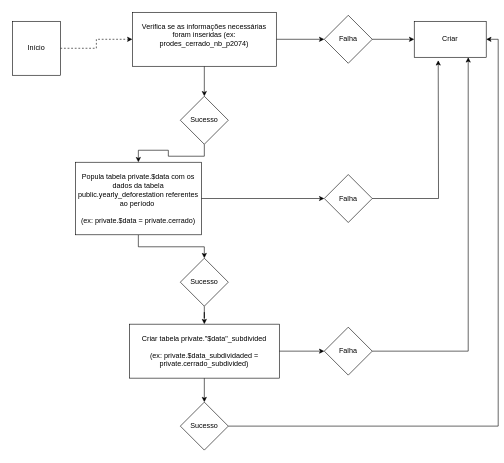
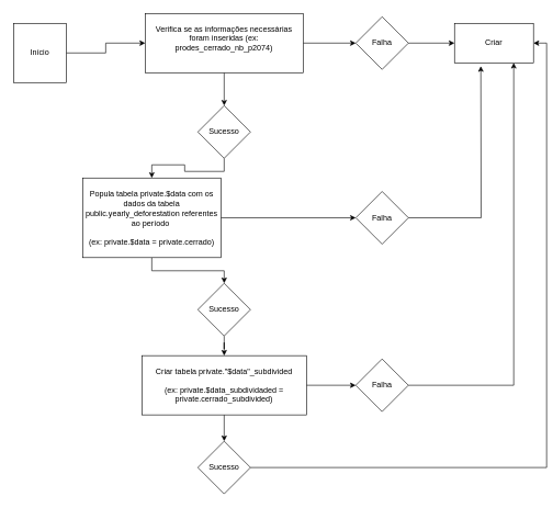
- <mxCell id="2" style="edgeStyle=orthogonalEdgeStyle;rounded=0;orthogonalLoop=1;jettySize=auto;html=1;entryX=0;entryY=0.5;entryDx=0;entryDy=0;dashed=1;" parent="1" source="3" target="7" edge="1"><mxGeometry relative="1" as="geometry" /></mxCell>
+ <mxCell id="2" style="edgeStyle=orthogonalEdgeStyle;rounded=0;orthogonalLoop=1;jettySize=auto;html=1;entryX=0;entryY=0.5;entryDx=0;entryDy=0;" parent="1" source="3" target="7" edge="1"><mxGeometry relative="1" as="geometry" /></mxCell>
